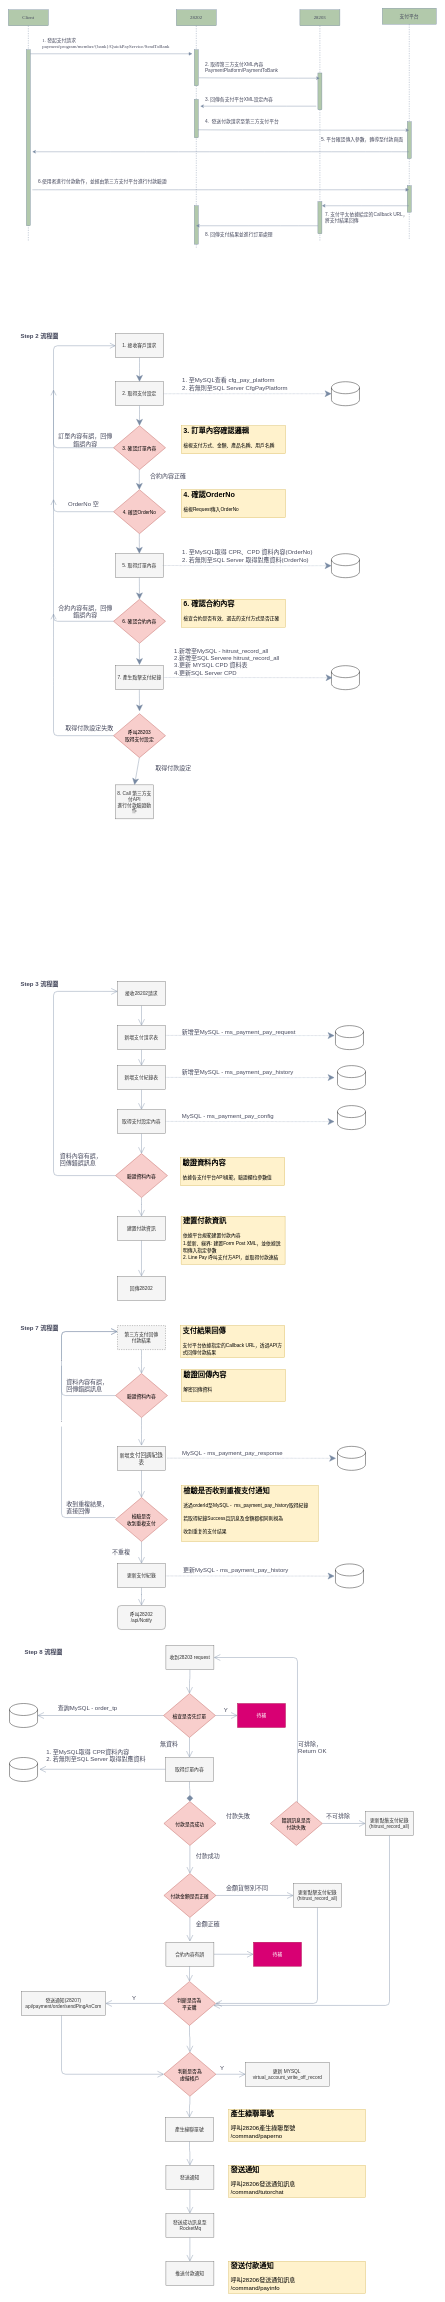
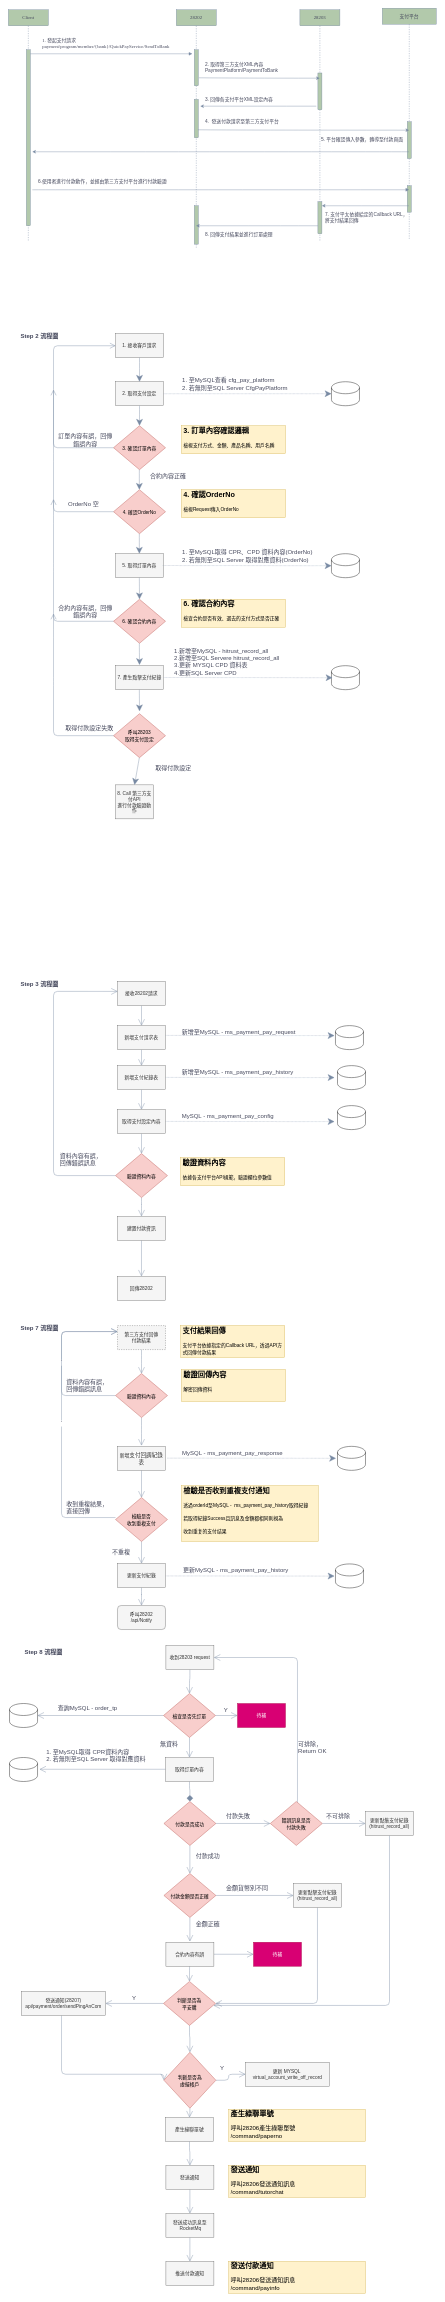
- <mxCell id="89" value="&lt;h1 style=&quot;font-size: 18px;&quot;&gt;建置付款資訊&lt;/h1&gt;&lt;p style=&quot;&quot;&gt;&lt;span style=&quot;font-size: 12px;&quot;&gt;依據平台規範建置付款內容&lt;br&gt;1.藍新、綠界: 建置Form Post XML，並依據說明傳入指定參數&lt;br&gt;2. Line Pay 呼叫支付方API，並取得付款連結&lt;/span&gt;&lt;/p&gt;" style="text;html=1;strokeColor=#d6b656;fillColor=#fff2cc;spacing=5;spacingTop=-20;whiteSpace=wrap;overflow=hidden;rounded=0;fontSize=15;" vertex="1" parent="1"><mxGeometry x="452" y="3041" width="260" height="120" as="geometry" /></mxCell>
+ <mxCell id="137" style="edgeStyle=orthogonalEdgeStyle;rounded=1;orthogonalLoop=1;jettySize=auto;html=1;fontSize=12;fontColor=#46495D;endArrow=open;startSize=14;endSize=14;strokeColor=#788AA3;fillColor=#B2C9AB;" edge="1" parent="1" source="139" target="142"><mxGeometry relative="1" as="geometry" /></mxCell>
- <mxCell id="170" value="&lt;span style=&quot;font-size: 12px;&quot;&gt;判斷是否為&lt;br&gt;虛擬帳戶&lt;br&gt;&lt;/span&gt;" style="rhombus;whiteSpace=wrap;html=1;fontSize=15;strokeColor=#b85450;fillColor=#f8cecc;" vertex="1" parent="1"><mxGeometry x="409" y="5131" width="130" height="110" as="geometry" /></mxCell>
+ <mxCell id="170" value="&lt;span style=&quot;font-size: 12px;&quot;&gt;判斷是否為&lt;br&gt;虛擬帳戶&lt;br&gt;&lt;/span&gt;" style="rhombus;whiteSpace=wrap;html=1;fontSize=15;strokeColor=#b85450;fillColor=#f8cecc;" vertex="1" parent="1"><mxGeometry x="409" y="5131" width="130" height="140" as="geometry" /></mxCell>
